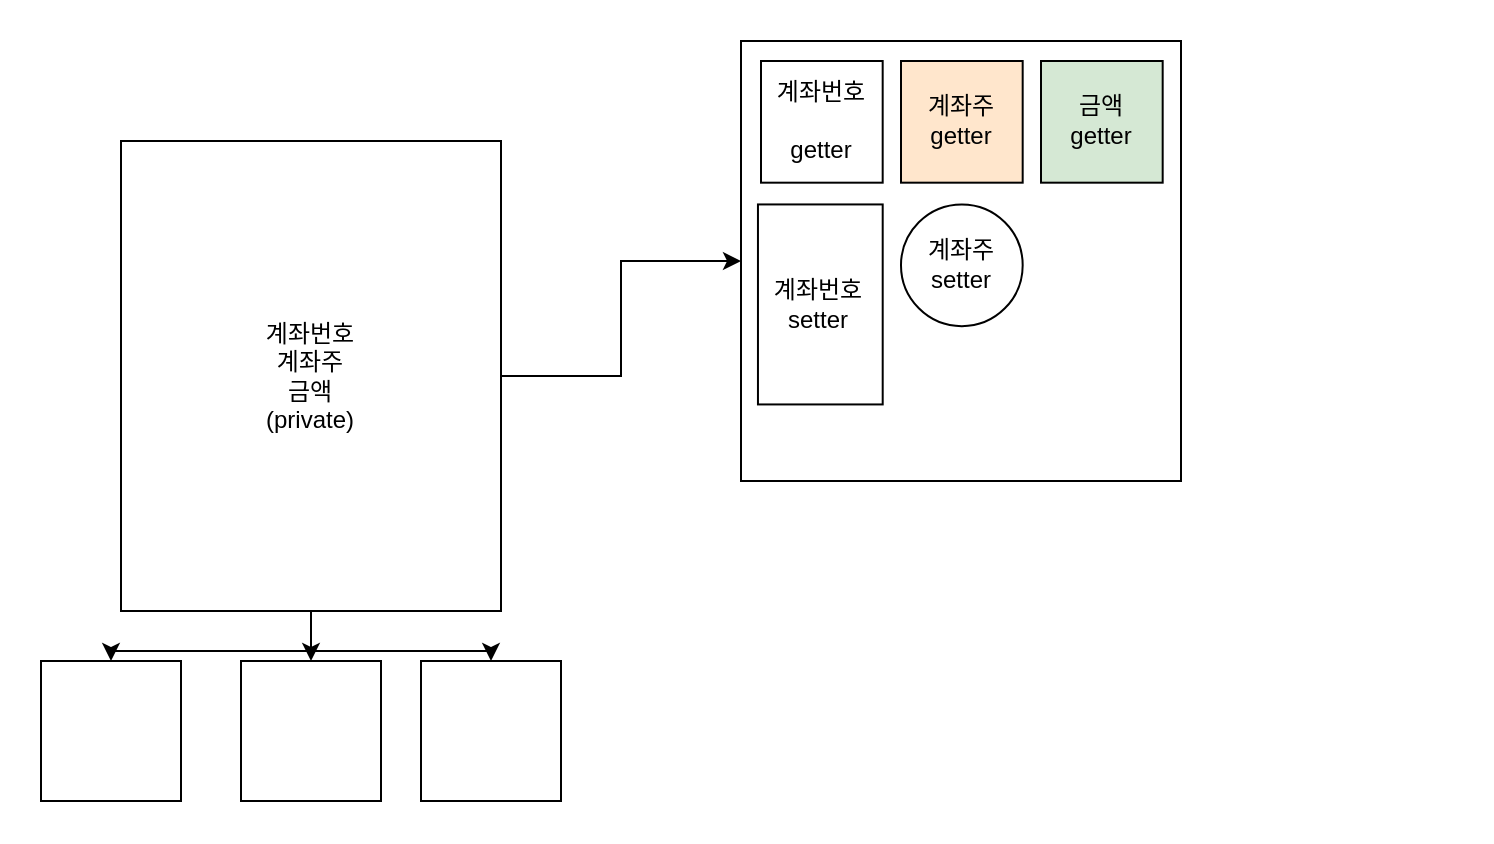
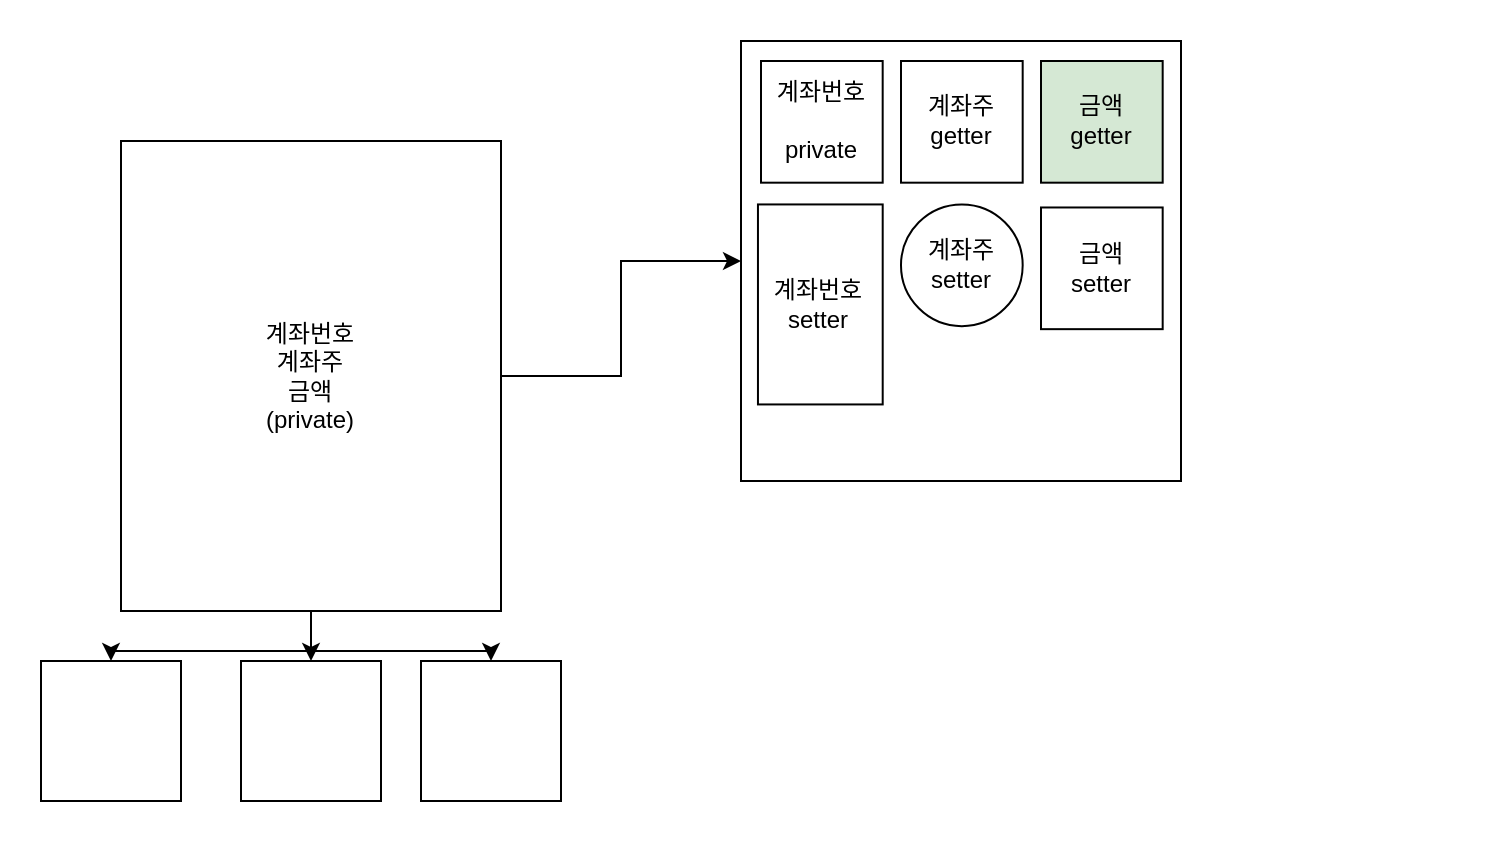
- <mxCell id="12" value="계좌번호&lt;br&gt;&lt;br&gt;getter&lt;br&gt;" style="whiteSpace=wrap;html=1;aspect=fixed;" vertex="1" parent="10"><mxGeometry x="10" y="-20.001" width="60.845" height="60.845" as="geometry" /></mxCell>
+ <mxCell id="12" value="계좌번호&lt;br&gt;&lt;br&gt;private&lt;br&gt;" style="whiteSpace=wrap;html=1;aspect=fixed;" vertex="1" parent="10"><mxGeometry x="10" y="-20.001" width="60.845" height="60.845" as="geometry" /></mxCell>
- <mxCell id="13" value="계좌주&lt;br&gt;getter&lt;br&gt;" style="whiteSpace=wrap;html=1;aspect=fixed;fillColor=#ffe6cc;" vertex="1" parent="10"><mxGeometry x="80" y="-20.001" width="60.845" height="60.845" as="geometry" /></mxCell>
+ <mxCell id="13" value="계좌주&lt;br&gt;getter&lt;br&gt;" style="whiteSpace=wrap;html=1;aspect=fixed;" vertex="1" parent="10"><mxGeometry x="80" y="-20.001" width="60.845" height="60.845" as="geometry" /></mxCell>
+ <mxCell id="16" value="금액&lt;br&gt;setter" style="whiteSpace=wrap;html=1;aspect=fixed;" vertex="1" parent="10"><mxGeometry x="150" y="53.237" width="60.845" height="60.845" as="geometry" /></mxCell>
